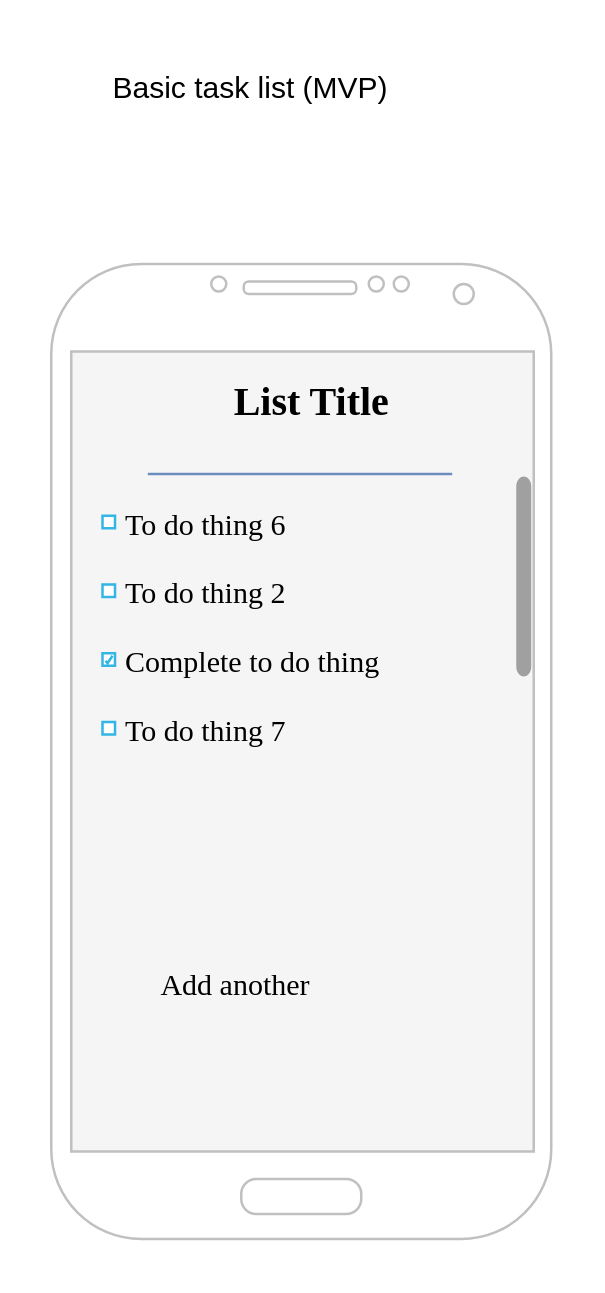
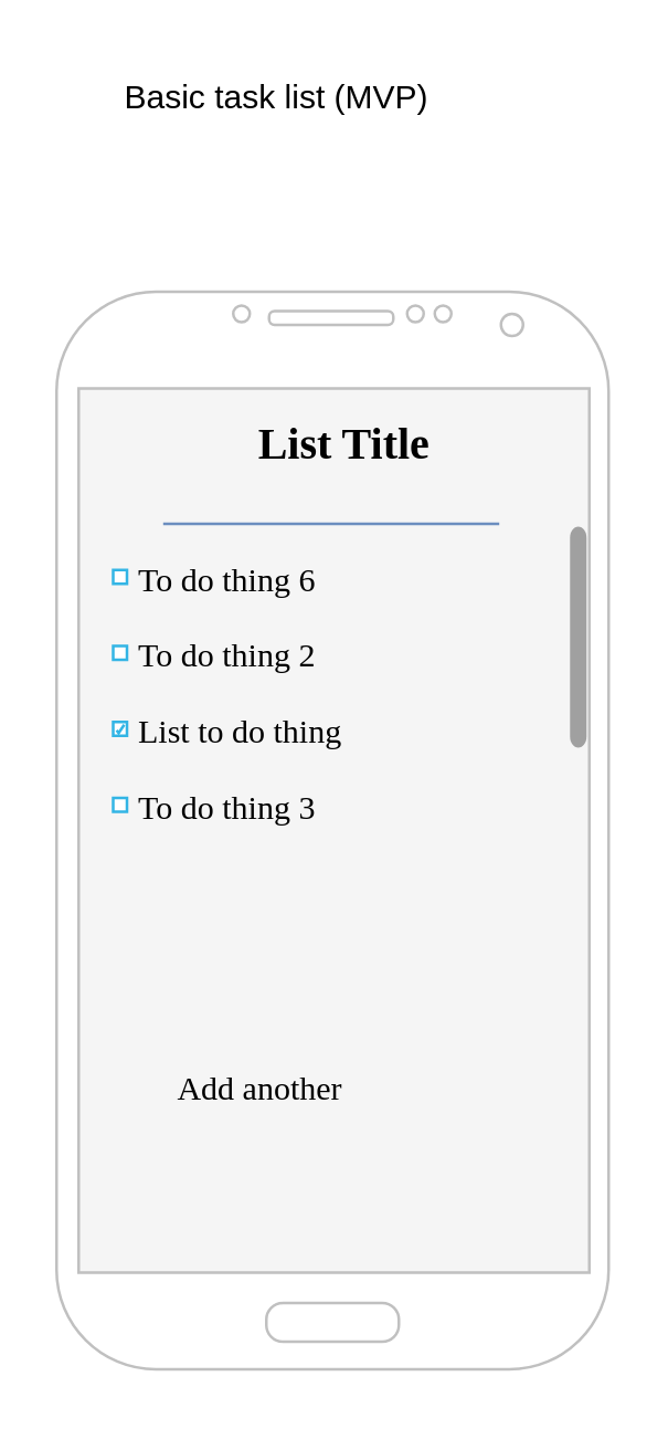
- <mxCell id="13" value="Complete to do thing" style="strokeColor=inherit;fillColor=inherit;gradientColor=inherit;shape=transparent;align=left;spacingLeft=10;fontSize=12;fontColor=#000000;fontFamily=Architects Daughter;fontSource=https%3A%2F%2Ffonts.googleapis.com%2Fcss%3Ffamily%3DArchitects%2BDaughter;" vertex="1" parent="6"><mxGeometry y="55" width="165" height="27.5" as="geometry" /></mxCell>
+ <mxCell id="13" value="List to do thing" style="strokeColor=inherit;fillColor=inherit;gradientColor=inherit;shape=transparent;align=left;spacingLeft=10;fontSize=12;fontColor=#000000;fontFamily=Architects Daughter;fontSource=https%3A%2F%2Ffonts.googleapis.com%2Fcss%3Ffamily%3DArchitects%2BDaughter;" vertex="1" parent="6"><mxGeometry y="55" width="165" height="27.5" as="geometry" /></mxCell>
- <mxCell id="16" value="To do thing 7" style="strokeColor=inherit;fillColor=inherit;gradientColor=inherit;shape=transparent;align=left;spacingLeft=10;fontSize=12;fontColor=#000000;fontFamily=Architects Daughter;fontSource=https%3A%2F%2Ffonts.googleapis.com%2Fcss%3Ffamily%3DArchitects%2BDaughter;" vertex="1" parent="6"><mxGeometry y="82.5" width="165" height="27.5" as="geometry" /></mxCell>
+ <mxCell id="16" value="To do thing 3" style="strokeColor=inherit;fillColor=inherit;gradientColor=inherit;shape=transparent;align=left;spacingLeft=10;fontSize=12;fontColor=#000000;fontFamily=Architects Daughter;fontSource=https%3A%2F%2Ffonts.googleapis.com%2Fcss%3Ffamily%3DArchitects%2BDaughter;" vertex="1" parent="6"><mxGeometry y="82.5" width="165" height="27.5" as="geometry" /></mxCell>
